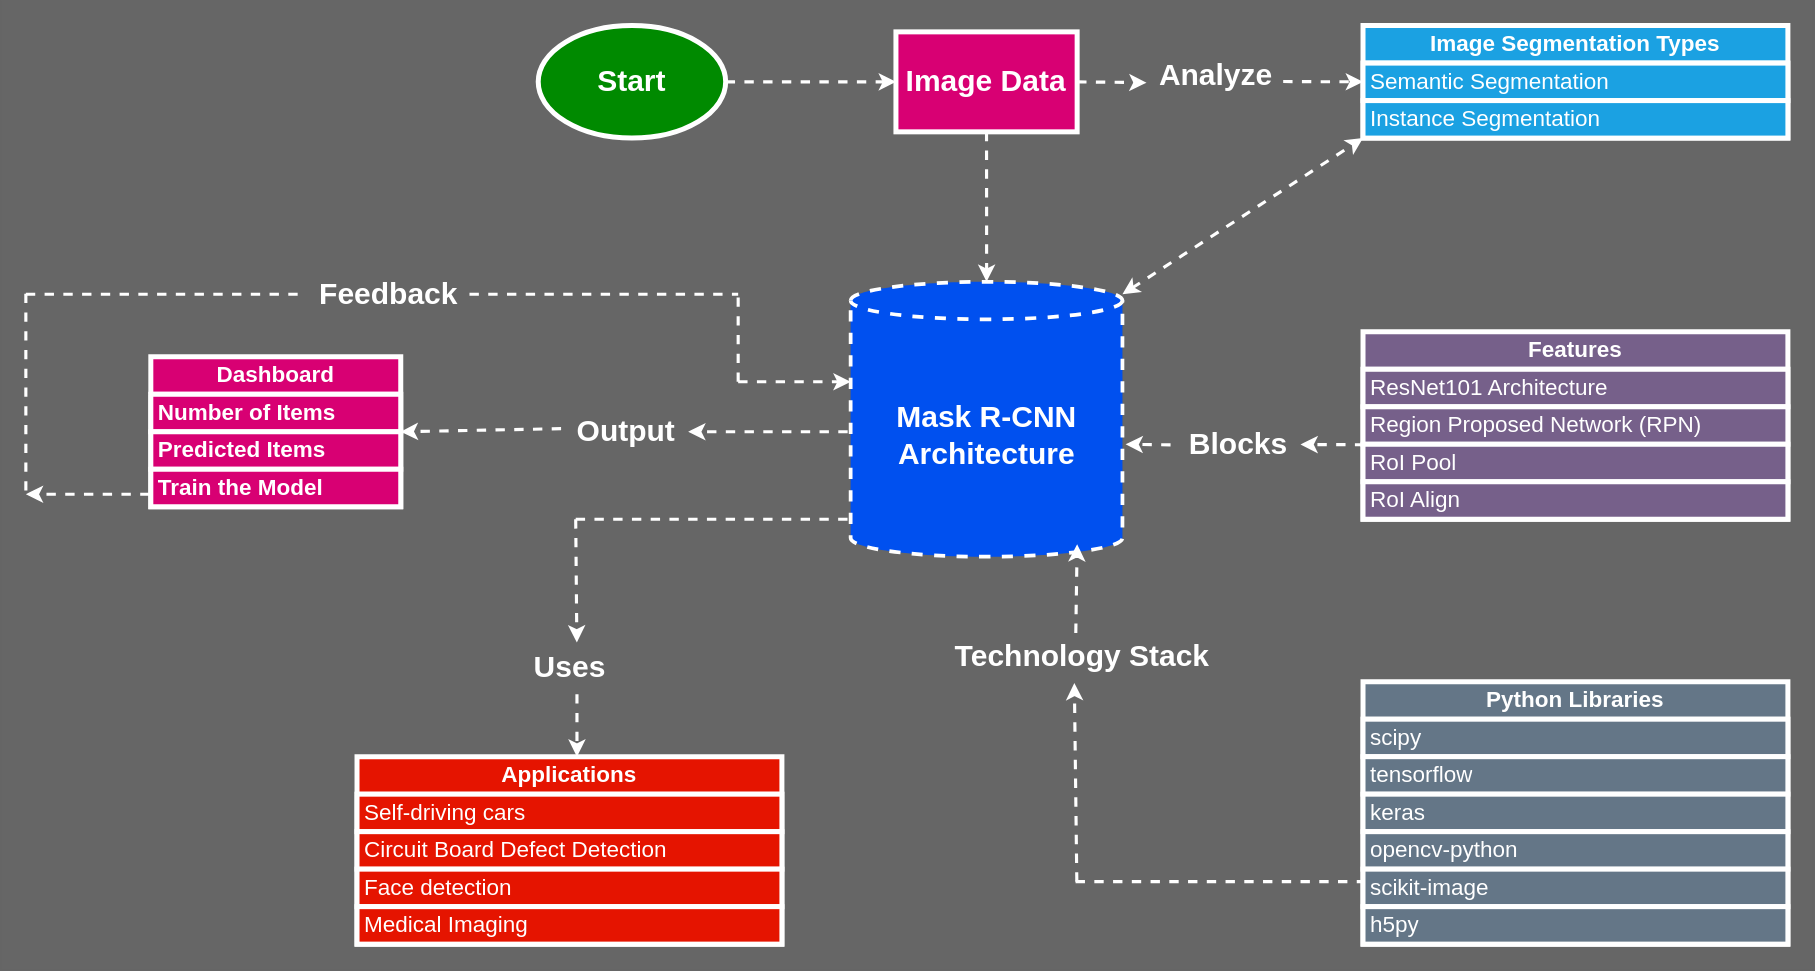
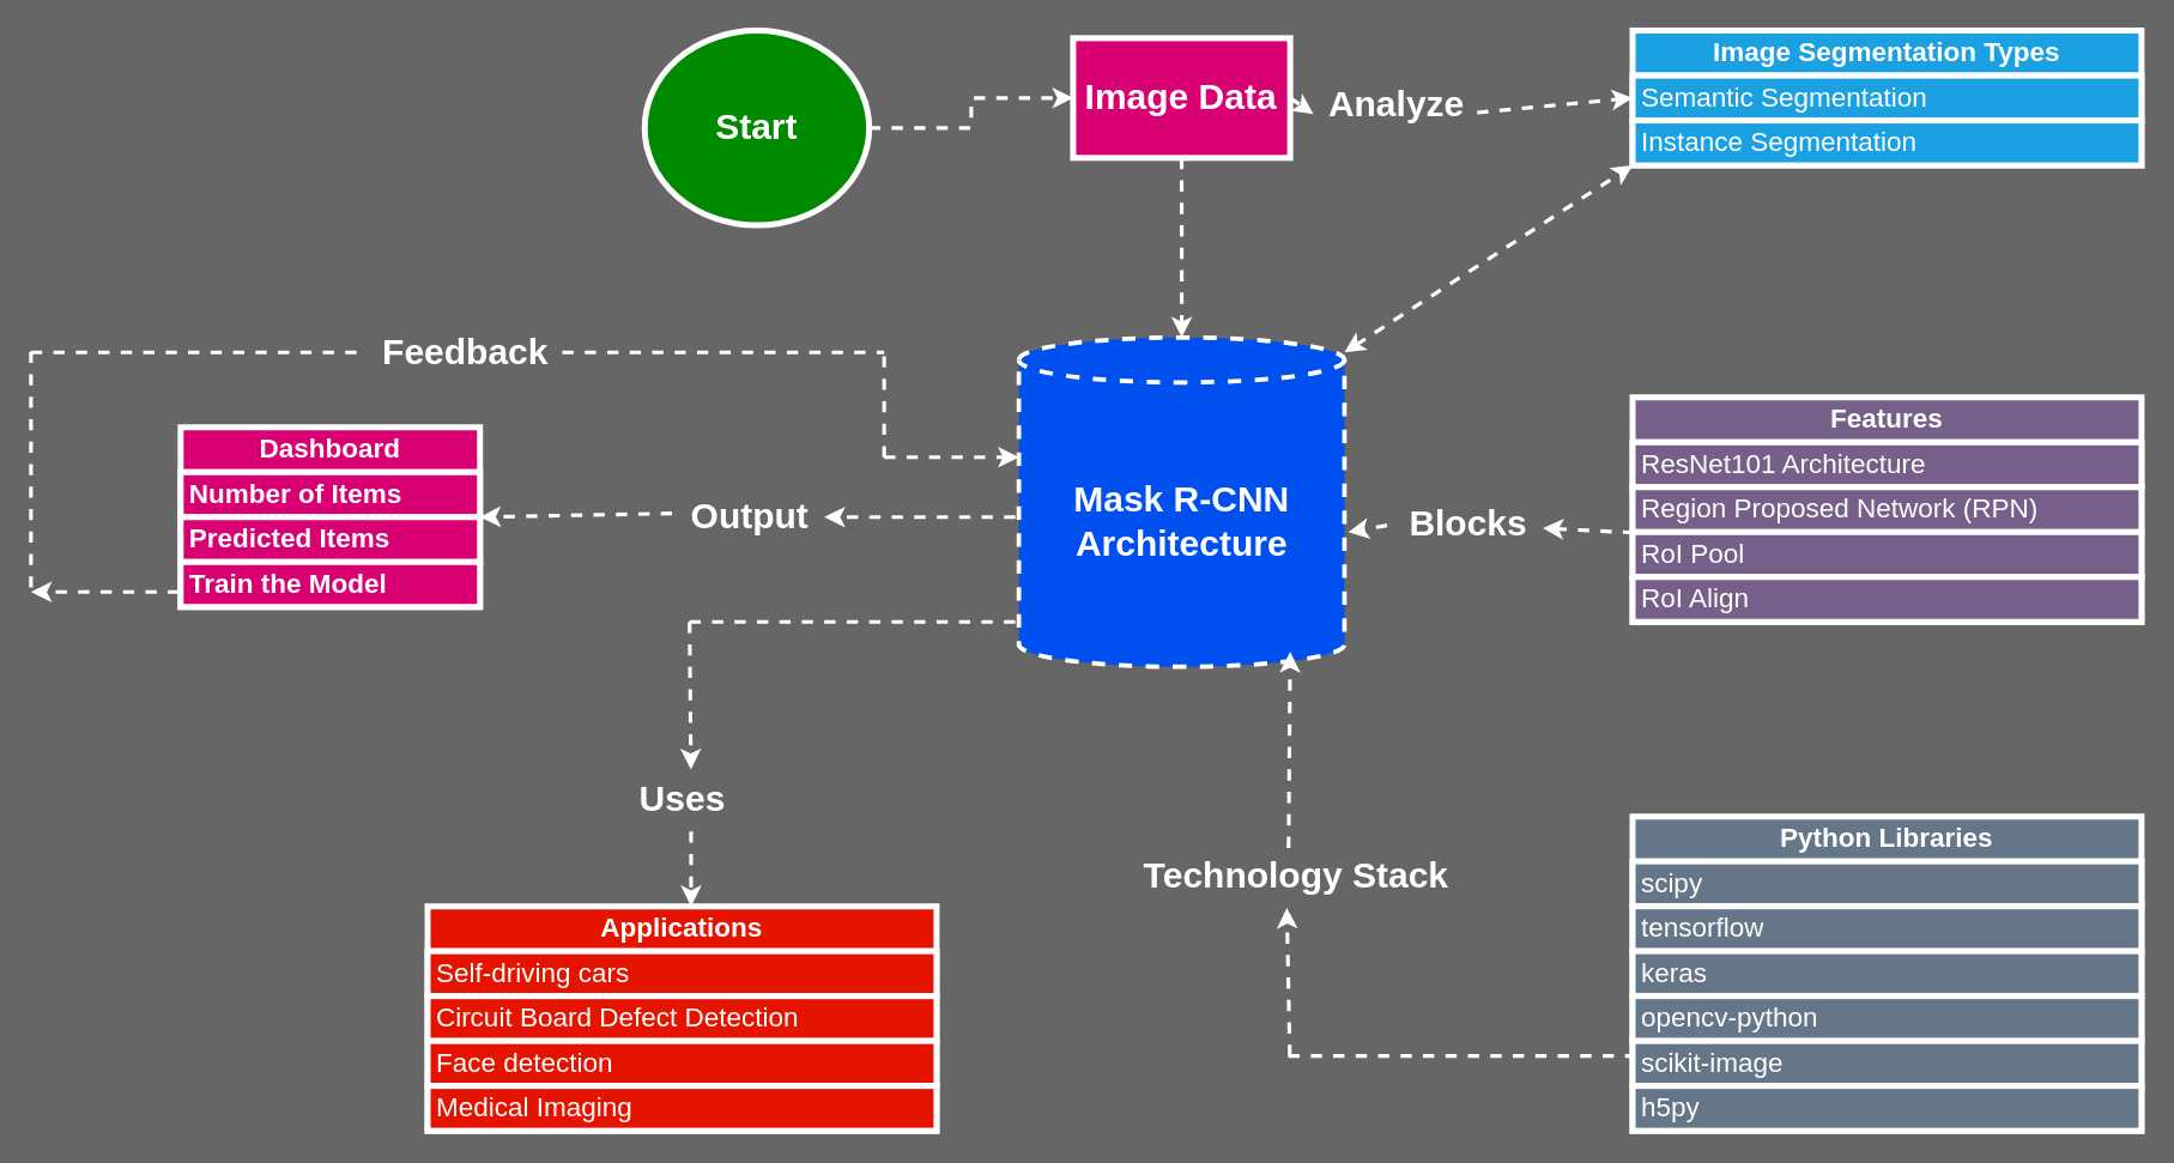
- <mxCell id="35" value="&lt;font color=&quot;#ffffff&quot; style=&quot;font-size: 24px;&quot;&gt;&lt;b&gt;Analyze&lt;/b&gt;&lt;/font&gt;" style="text;html=1;align=center;verticalAlign=middle;resizable=0;points=[];autosize=1;strokeColor=none;fillColor=none;" parent="1" vertex="1"><mxGeometry x="917" y="40" width="110" height="40" as="geometry" /></mxCell>
+ <mxCell id="35" value="&lt;font color=&quot;#ffffff&quot; style=&quot;font-size: 24px;&quot;&gt;&lt;b&gt;Analyze&lt;/b&gt;&lt;/font&gt;" style="text;html=1;align=center;verticalAlign=middle;resizable=0;points=[];autosize=1;strokeColor=none;fillColor=none;" parent="1" vertex="1"><mxGeometry x="877" y="50" width="110" height="40" as="geometry" /></mxCell>
- <mxCell id="3" value="&lt;font color=&quot;#ffffff&quot; size=&quot;1&quot; style=&quot;&quot;&gt;&lt;b style=&quot;font-size: 24px;&quot;&gt;Start&lt;/b&gt;&lt;/font&gt;" style="ellipse;whiteSpace=wrap;html=1;fillColor=#008a00;strokeColor=#FFFFFF;strokeWidth=4;fontColor=#ffffff;" parent="1" vertex="1"><mxGeometry x="430" y="20" width="150" height="90" as="geometry" /></mxCell>
+ <mxCell id="3" value="&lt;font color=&quot;#ffffff&quot; size=&quot;1&quot; style=&quot;&quot;&gt;&lt;b style=&quot;font-size: 24px;&quot;&gt;Start&lt;/b&gt;&lt;/font&gt;" style="ellipse;whiteSpace=wrap;html=1;fillColor=#008a00;strokeColor=#FFFFFF;strokeWidth=4;fontColor=#ffffff;" parent="1" vertex="1"><mxGeometry x="430" y="20" width="150" height="130" as="geometry" /></mxCell>
- <mxCell id="38" value="&lt;font color=&quot;#ffffff&quot; style=&quot;font-size: 24px;&quot;&gt;&lt;b&gt;Blocks&lt;/b&gt;&lt;/font&gt;" style="text;html=1;align=center;verticalAlign=middle;resizable=0;points=[];autosize=1;strokeColor=none;fillColor=none;" parent="1" vertex="1"><mxGeometry x="940" y="335" width="100" height="40" as="geometry" /></mxCell>
+ <mxCell id="38" value="&lt;font color=&quot;#ffffff&quot; style=&quot;font-size: 24px;&quot;&gt;&lt;b&gt;Blocks&lt;/b&gt;&lt;/font&gt;" style="text;html=1;align=center;verticalAlign=middle;resizable=0;points=[];autosize=1;strokeColor=none;fillColor=none;" parent="1" vertex="1"><mxGeometry x="930" y="330" width="100" height="40" as="geometry" /></mxCell>
- <mxCell id="47" value="&lt;font color=&quot;#ffffff&quot; style=&quot;font-size: 24px;&quot;&gt;&lt;b&gt;Technology Stack&lt;/b&gt;&lt;/font&gt;" style="text;html=1;align=center;verticalAlign=middle;resizable=0;points=[];autosize=1;strokeColor=none;fillColor=none;" parent="1" vertex="1"><mxGeometry x="750" y="505" width="230" height="40" as="geometry" /></mxCell>
+ <mxCell id="47" value="&lt;font color=&quot;#ffffff&quot; style=&quot;font-size: 24px;&quot;&gt;&lt;b&gt;Technology Stack&lt;/b&gt;&lt;/font&gt;" style="text;html=1;align=center;verticalAlign=middle;resizable=0;points=[];autosize=1;strokeColor=none;fillColor=none;" parent="1" vertex="1"><mxGeometry x="750" y="565" width="230" height="40" as="geometry" /></mxCell>
